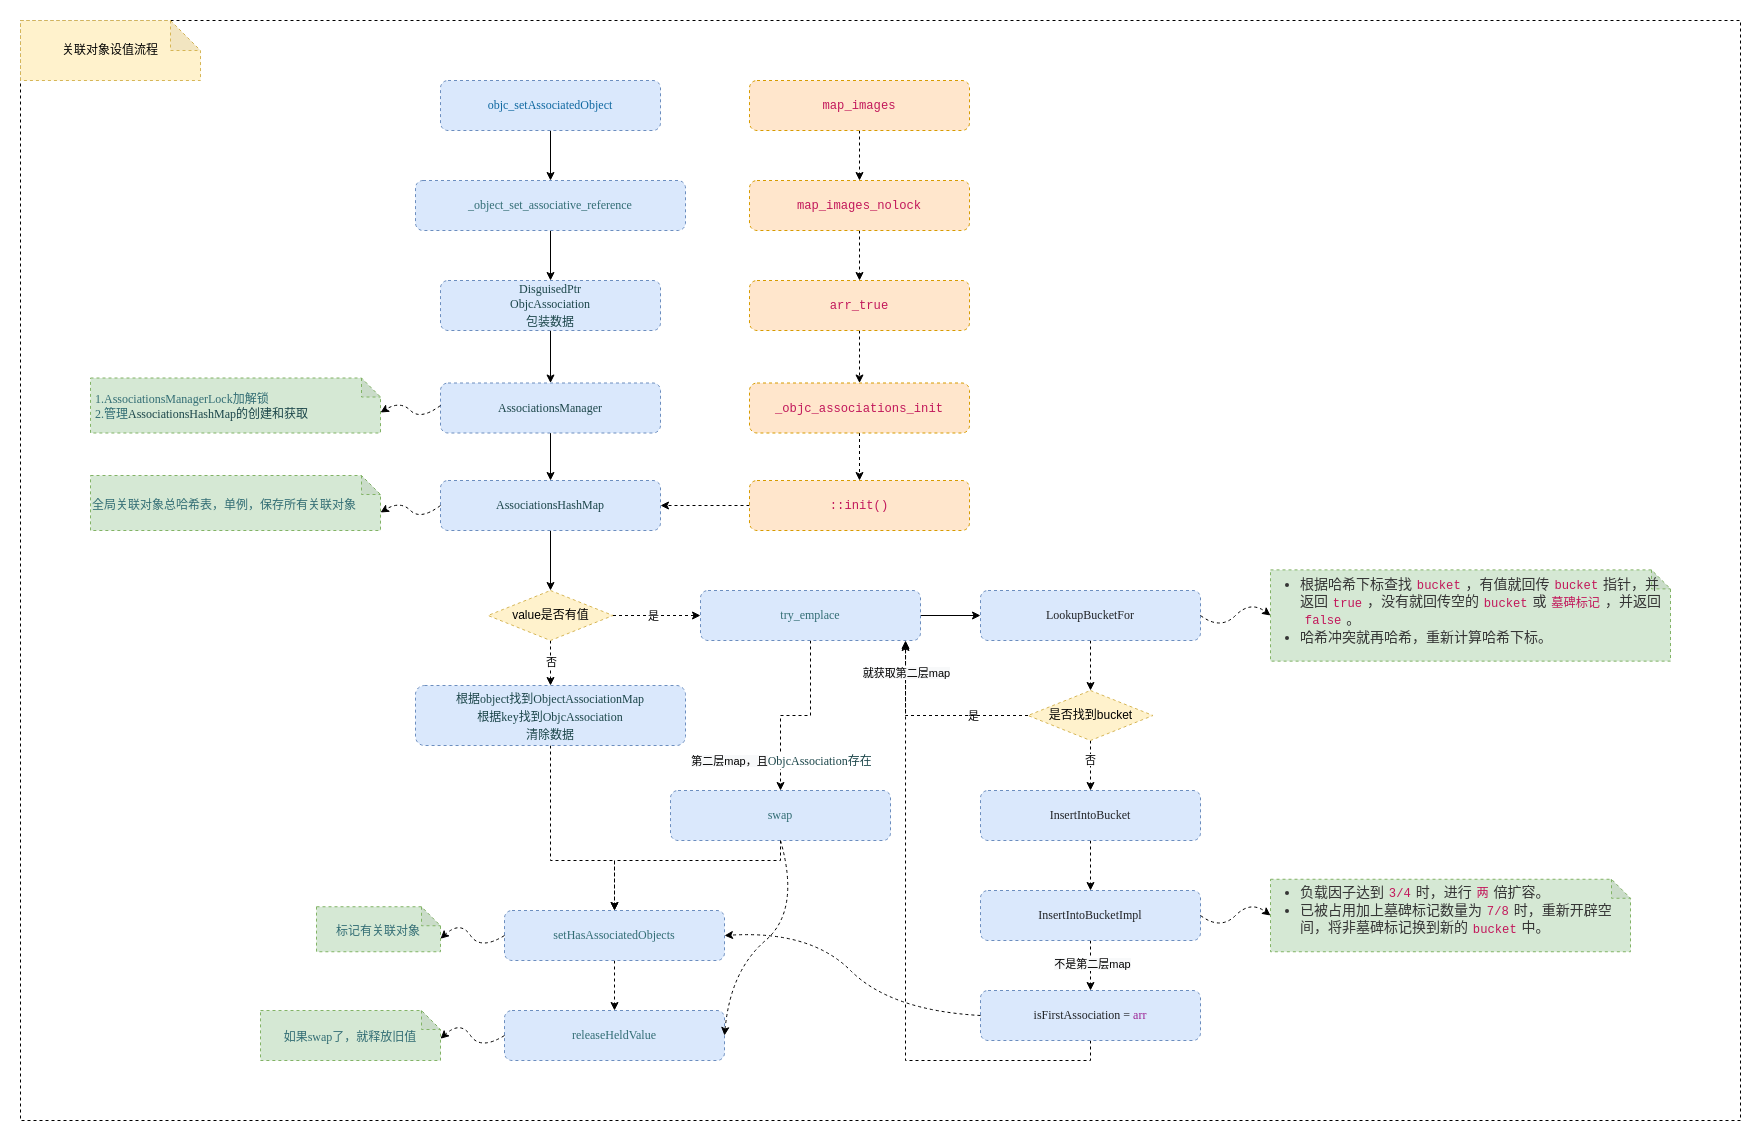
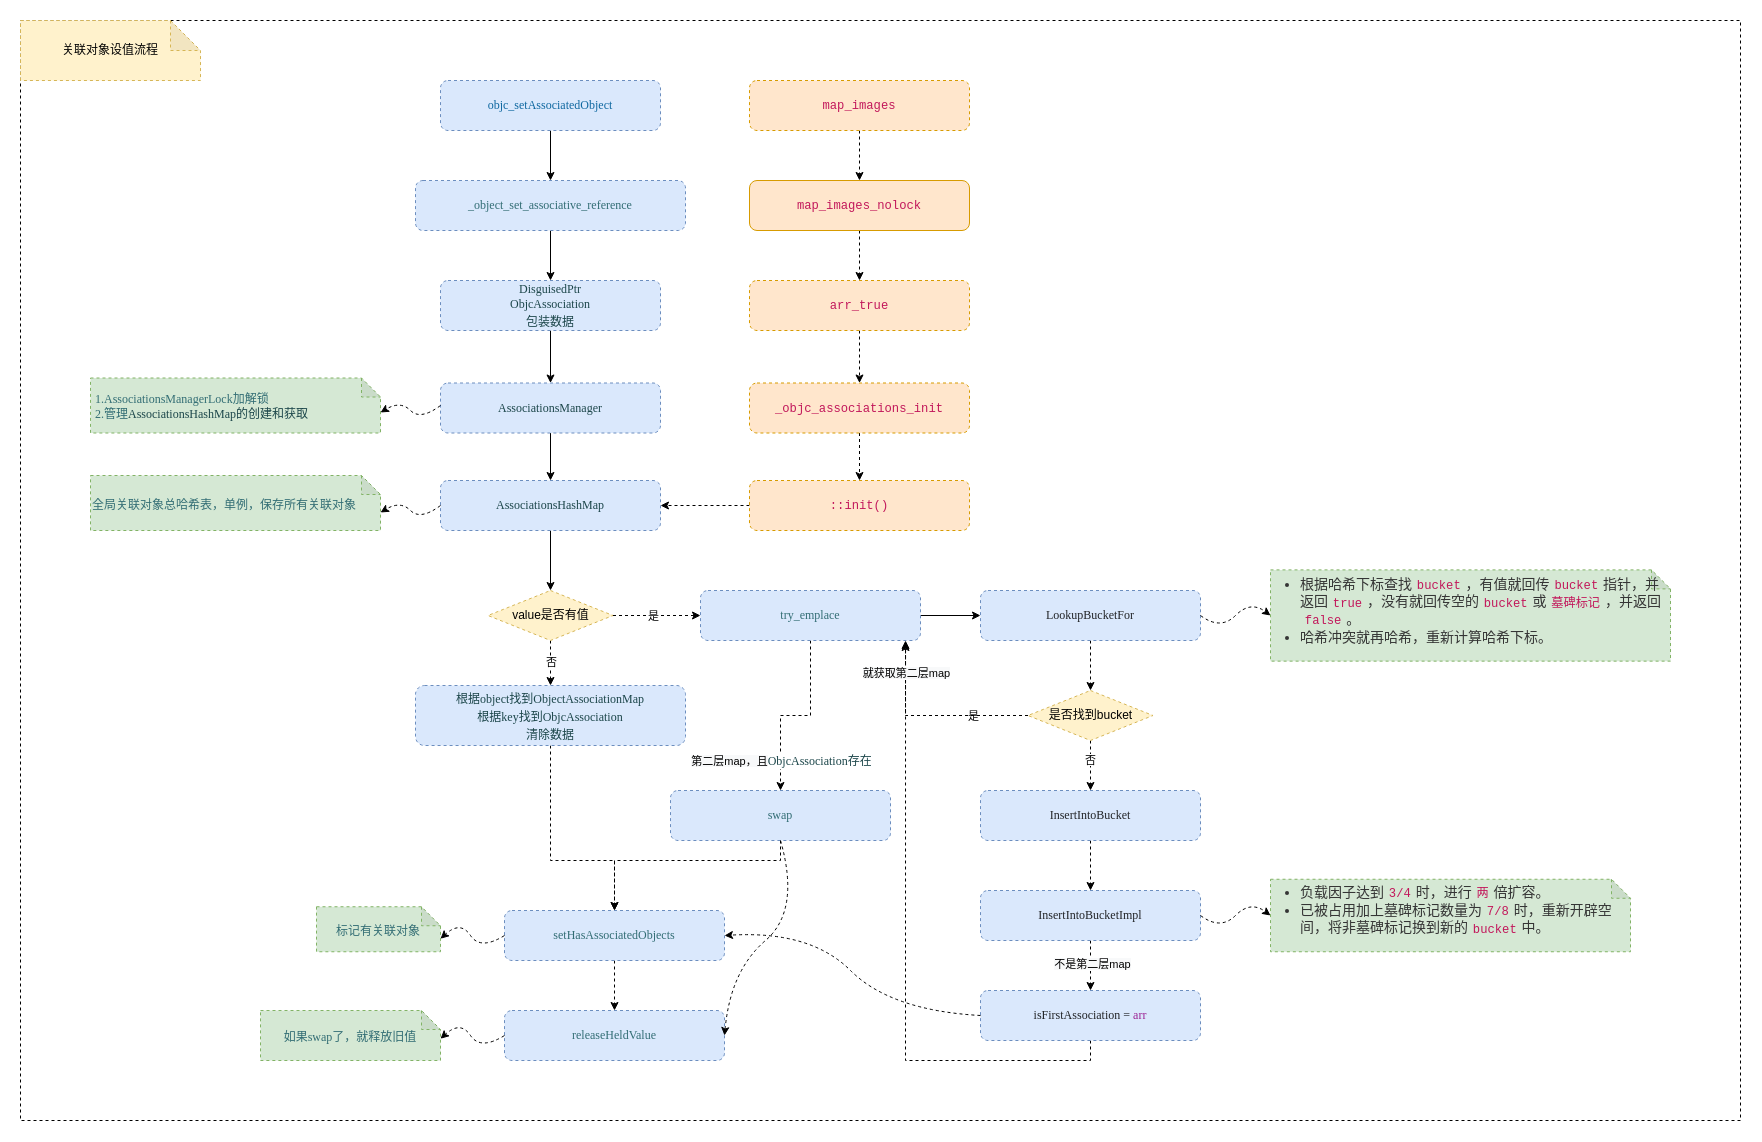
- <mxCell id="58" value="&lt;p style=&quot;margin: 0px; font-stretch: normal; line-height: normal; font-family: menlo; color: rgb(15, 104, 160);&quot;&gt;&lt;span style=&quot;color: rgb(194, 24, 91); font-family: menlo, monaco, consolas, &amp;quot;courier new&amp;quot;, monospace; font-size: 12.18px; text-align: left;&quot;&gt;map_images_nolock&lt;/span&gt;&lt;br&gt;&lt;/p&gt;" style="rounded=1;whiteSpace=wrap;html=1;labelBackgroundColor=none;fillColor=#ffe6cc;strokeColor=#d79b00;dashed=1;" parent="1" vertex="1"><mxGeometry x="749" y="180" width="220" height="50" as="geometry" /></mxCell>
+ <mxCell id="58" value="&lt;p style=&quot;margin: 0px; font-stretch: normal; line-height: normal; font-family: menlo; color: rgb(15, 104, 160);&quot;&gt;&lt;span style=&quot;color: rgb(194, 24, 91); font-family: menlo, monaco, consolas, &amp;quot;courier new&amp;quot;, monospace; font-size: 12.18px; text-align: left;&quot;&gt;map_images_nolock&lt;/span&gt;&lt;br&gt;&lt;/p&gt;" style="rounded=1;whiteSpace=wrap;html=1;labelBackgroundColor=none;fillColor=#ffe6cc;strokeColor=#d79b00;dashed=0;" parent="1" vertex="1"><mxGeometry x="749" y="180" width="220" height="50" as="geometry" /></mxCell>
